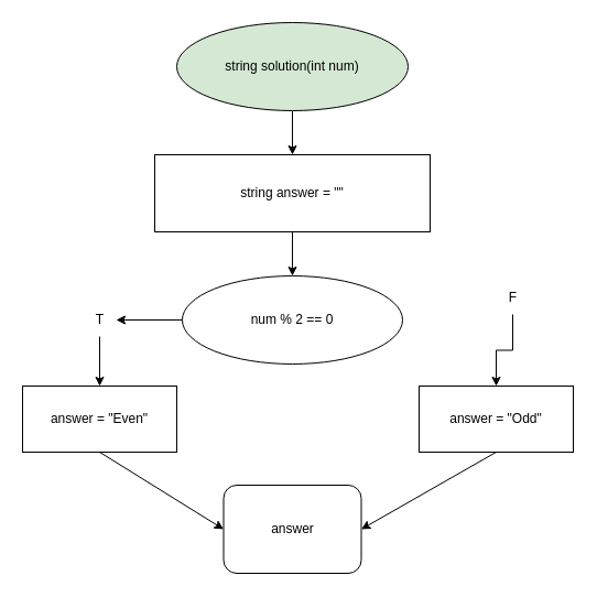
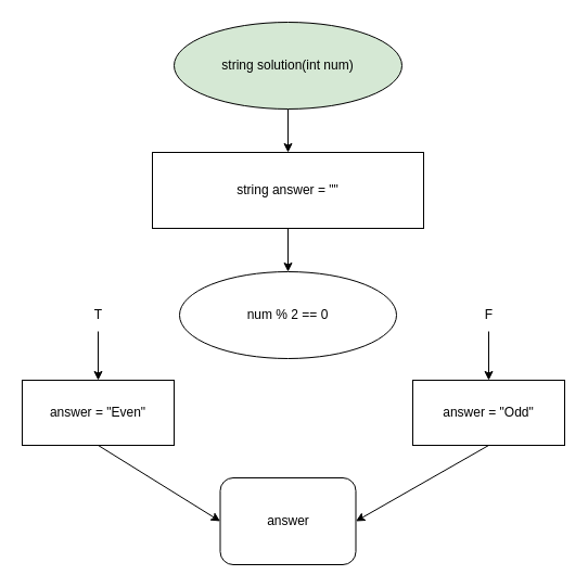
- <mxCell id="14" value="F" style="text;html=1;align=center;verticalAlign=middle;resizable=0;points=[];autosize=1;strokeColor=none;fillColor=none;" parent="1" vertex="1"><mxGeometry x="450" y="255" width="30" height="30" as="geometry" /></mxCell>
+ <mxCell id="14" value="F" style="text;html=1;align=center;verticalAlign=middle;resizable=0;points=[];autosize=1;strokeColor=none;fillColor=none;" parent="1" vertex="1"><mxGeometry x="435" y="275" width="30" height="30" as="geometry" /></mxCell>
- <mxCell id="12" value="" style="edgeStyle=orthogonalEdgeStyle;rounded=0;orthogonalLoop=1;jettySize=auto;html=1;" parent="1" source="8" target="13" edge="1"><mxGeometry relative="1" as="geometry"><mxPoint x="165" y="290" as="sourcePoint" /><mxPoint x="90" y="350" as="targetPoint" /></mxGeometry></mxCell>
